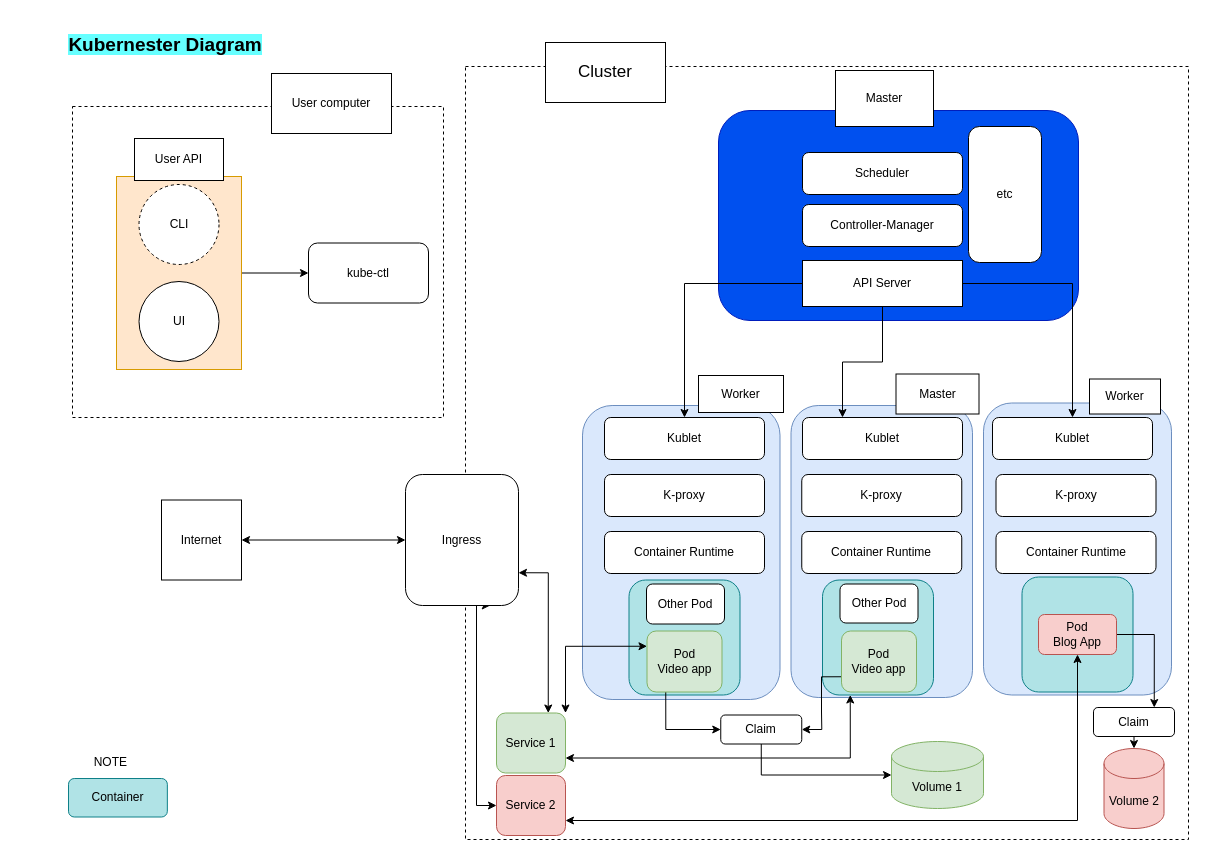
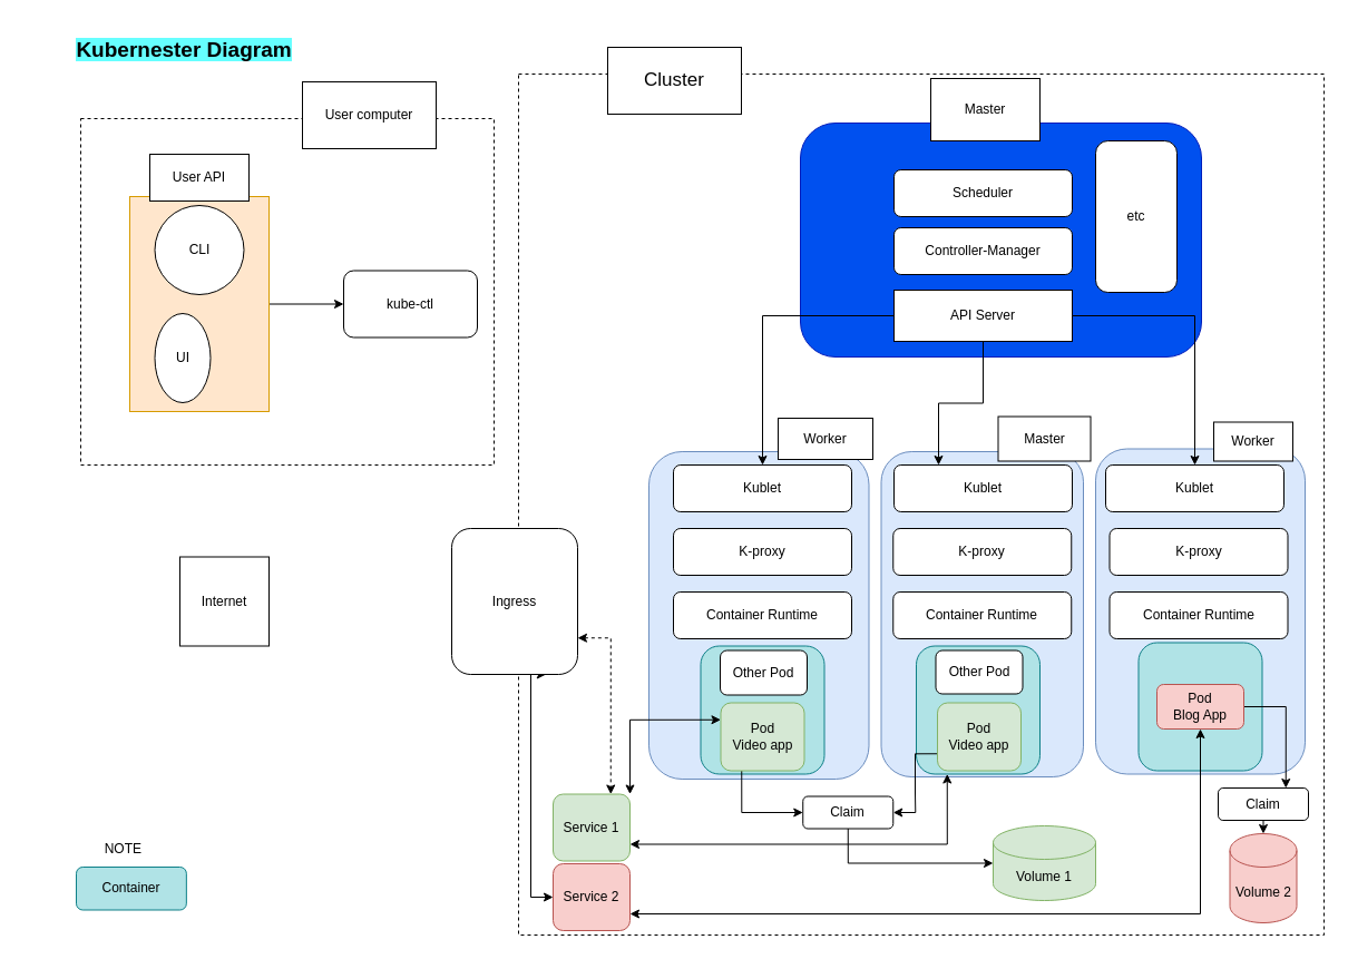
- <mxCell id="38" value="etc" style="rounded=1;whiteSpace=wrap;html=1;" vertex="1" parent="1"><mxGeometry x="968" y="126" width="73" height="136" as="geometry" /></mxCell>
+ <mxCell id="38" value="etc" style="rounded=1;whiteSpace=wrap;html=1;" vertex="1" parent="1"><mxGeometry x="983" y="126" width="73" height="136" as="geometry" /></mxCell>
- <mxCell id="33" value="CLI" style="ellipse;whiteSpace=wrap;html=1;aspect=fixed;dashed=1;" vertex="1" parent="1"><mxGeometry x="138.5" y="184" width="80" height="80" as="geometry" /></mxCell>
+ <mxCell id="33" value="CLI" style="ellipse;whiteSpace=wrap;html=1;aspect=fixed;" vertex="1" parent="1"><mxGeometry x="138.5" y="184" width="80" height="80" as="geometry" /></mxCell>
- <mxCell id="34" value="UI" style="ellipse;whiteSpace=wrap;html=1;aspect=fixed;" vertex="1" parent="1"><mxGeometry x="138.5" y="281" width="80" height="80" as="geometry" /></mxCell>
+ <mxCell id="34" value="UI" style="ellipse;whiteSpace=wrap;html=1;aspect=fixed;" vertex="1" parent="1"><mxGeometry x="138.5" y="281" width="50" height="80" as="geometry" /></mxCell>
- <mxCell id="31" style="edgeStyle=orthogonalEdgeStyle;rounded=0;orthogonalLoop=1;jettySize=auto;html=1;startArrow=classic;startFill=1;" edge="1" parent="1" source="32" target="41"><mxGeometry relative="1" as="geometry" /></mxCell>
- <mxCell id="39" style="edgeStyle=orthogonalEdgeStyle;rounded=0;orthogonalLoop=1;jettySize=auto;html=1;exitX=1;exitY=0.75;exitDx=0;exitDy=0;entryX=0.75;entryY=0;entryDx=0;entryDy=0;startArrow=classic;startFill=1;" edge="1" parent="1" source="41" target="43"><mxGeometry relative="1" as="geometry" /></mxCell>
+ <mxCell id="39" style="edgeStyle=orthogonalEdgeStyle;rounded=0;orthogonalLoop=1;jettySize=auto;html=1;exitX=1;exitY=0.75;exitDx=0;exitDy=0;entryX=0.75;entryY=0;entryDx=0;entryDy=0;startArrow=classic;startFill=1;dashed=1;" edge="1" parent="1" source="41" target="43"><mxGeometry relative="1" as="geometry" /></mxCell>
